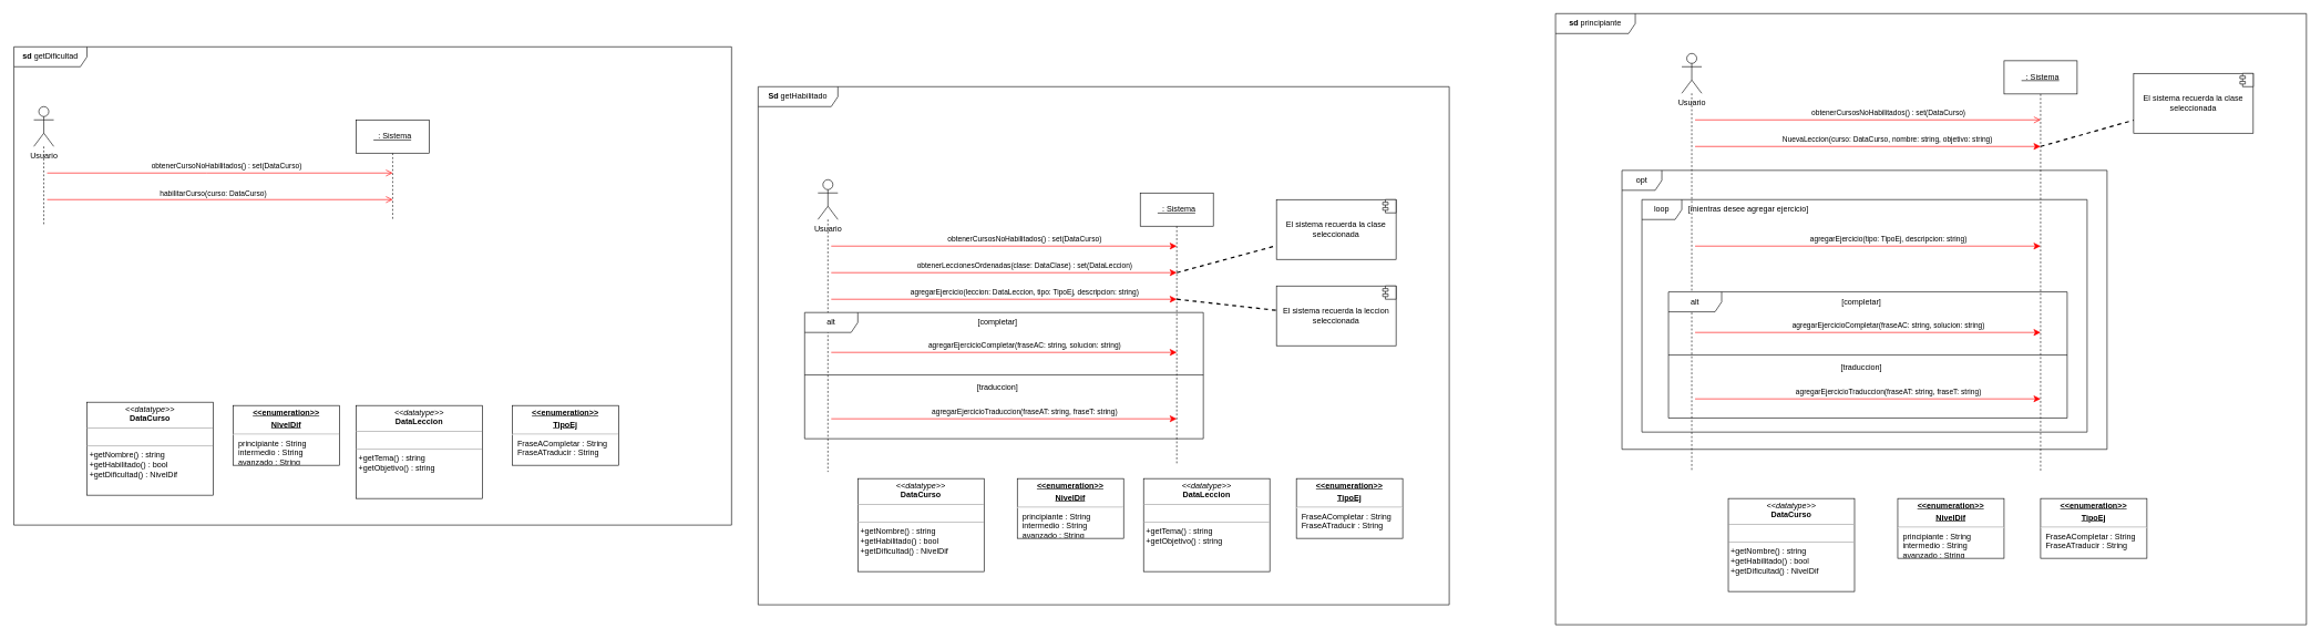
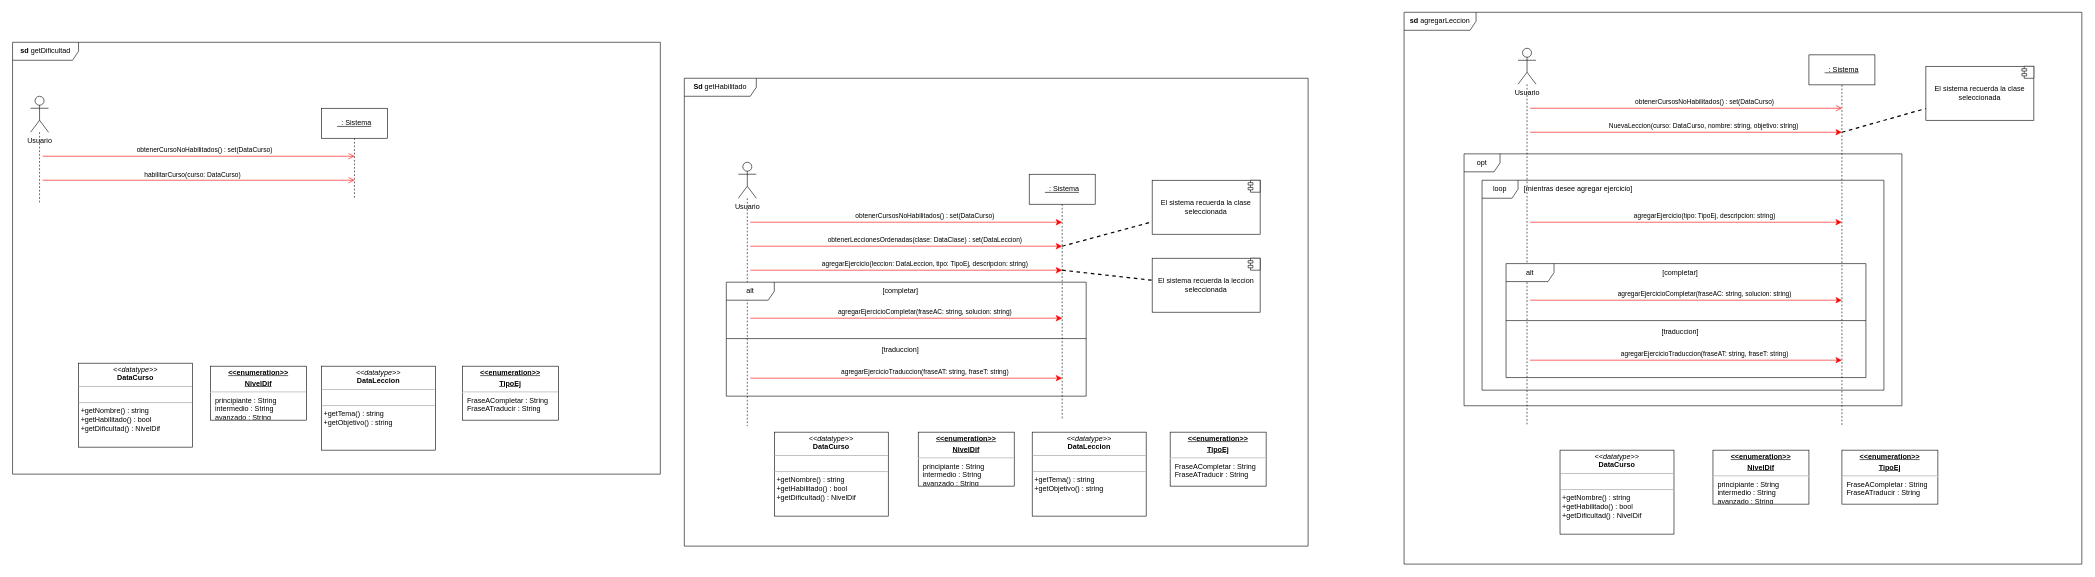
- <mxCell id="69" value="&lt;b&gt;sd&lt;/b&gt; principiante" style="shape=umlFrame;whiteSpace=wrap;html=1;pointerEvents=0;width=120;height=30;" parent="1" vertex="1"><mxGeometry x="2340" y="20" width="1130" height="920" as="geometry" /></mxCell>
+ <mxCell id="69" value="&lt;b&gt;sd&lt;/b&gt; agregarLeccion" style="shape=umlFrame;whiteSpace=wrap;html=1;pointerEvents=0;width=120;height=30;" parent="1" vertex="1"><mxGeometry x="2340" y="20" width="1130" height="920" as="geometry" /></mxCell>
